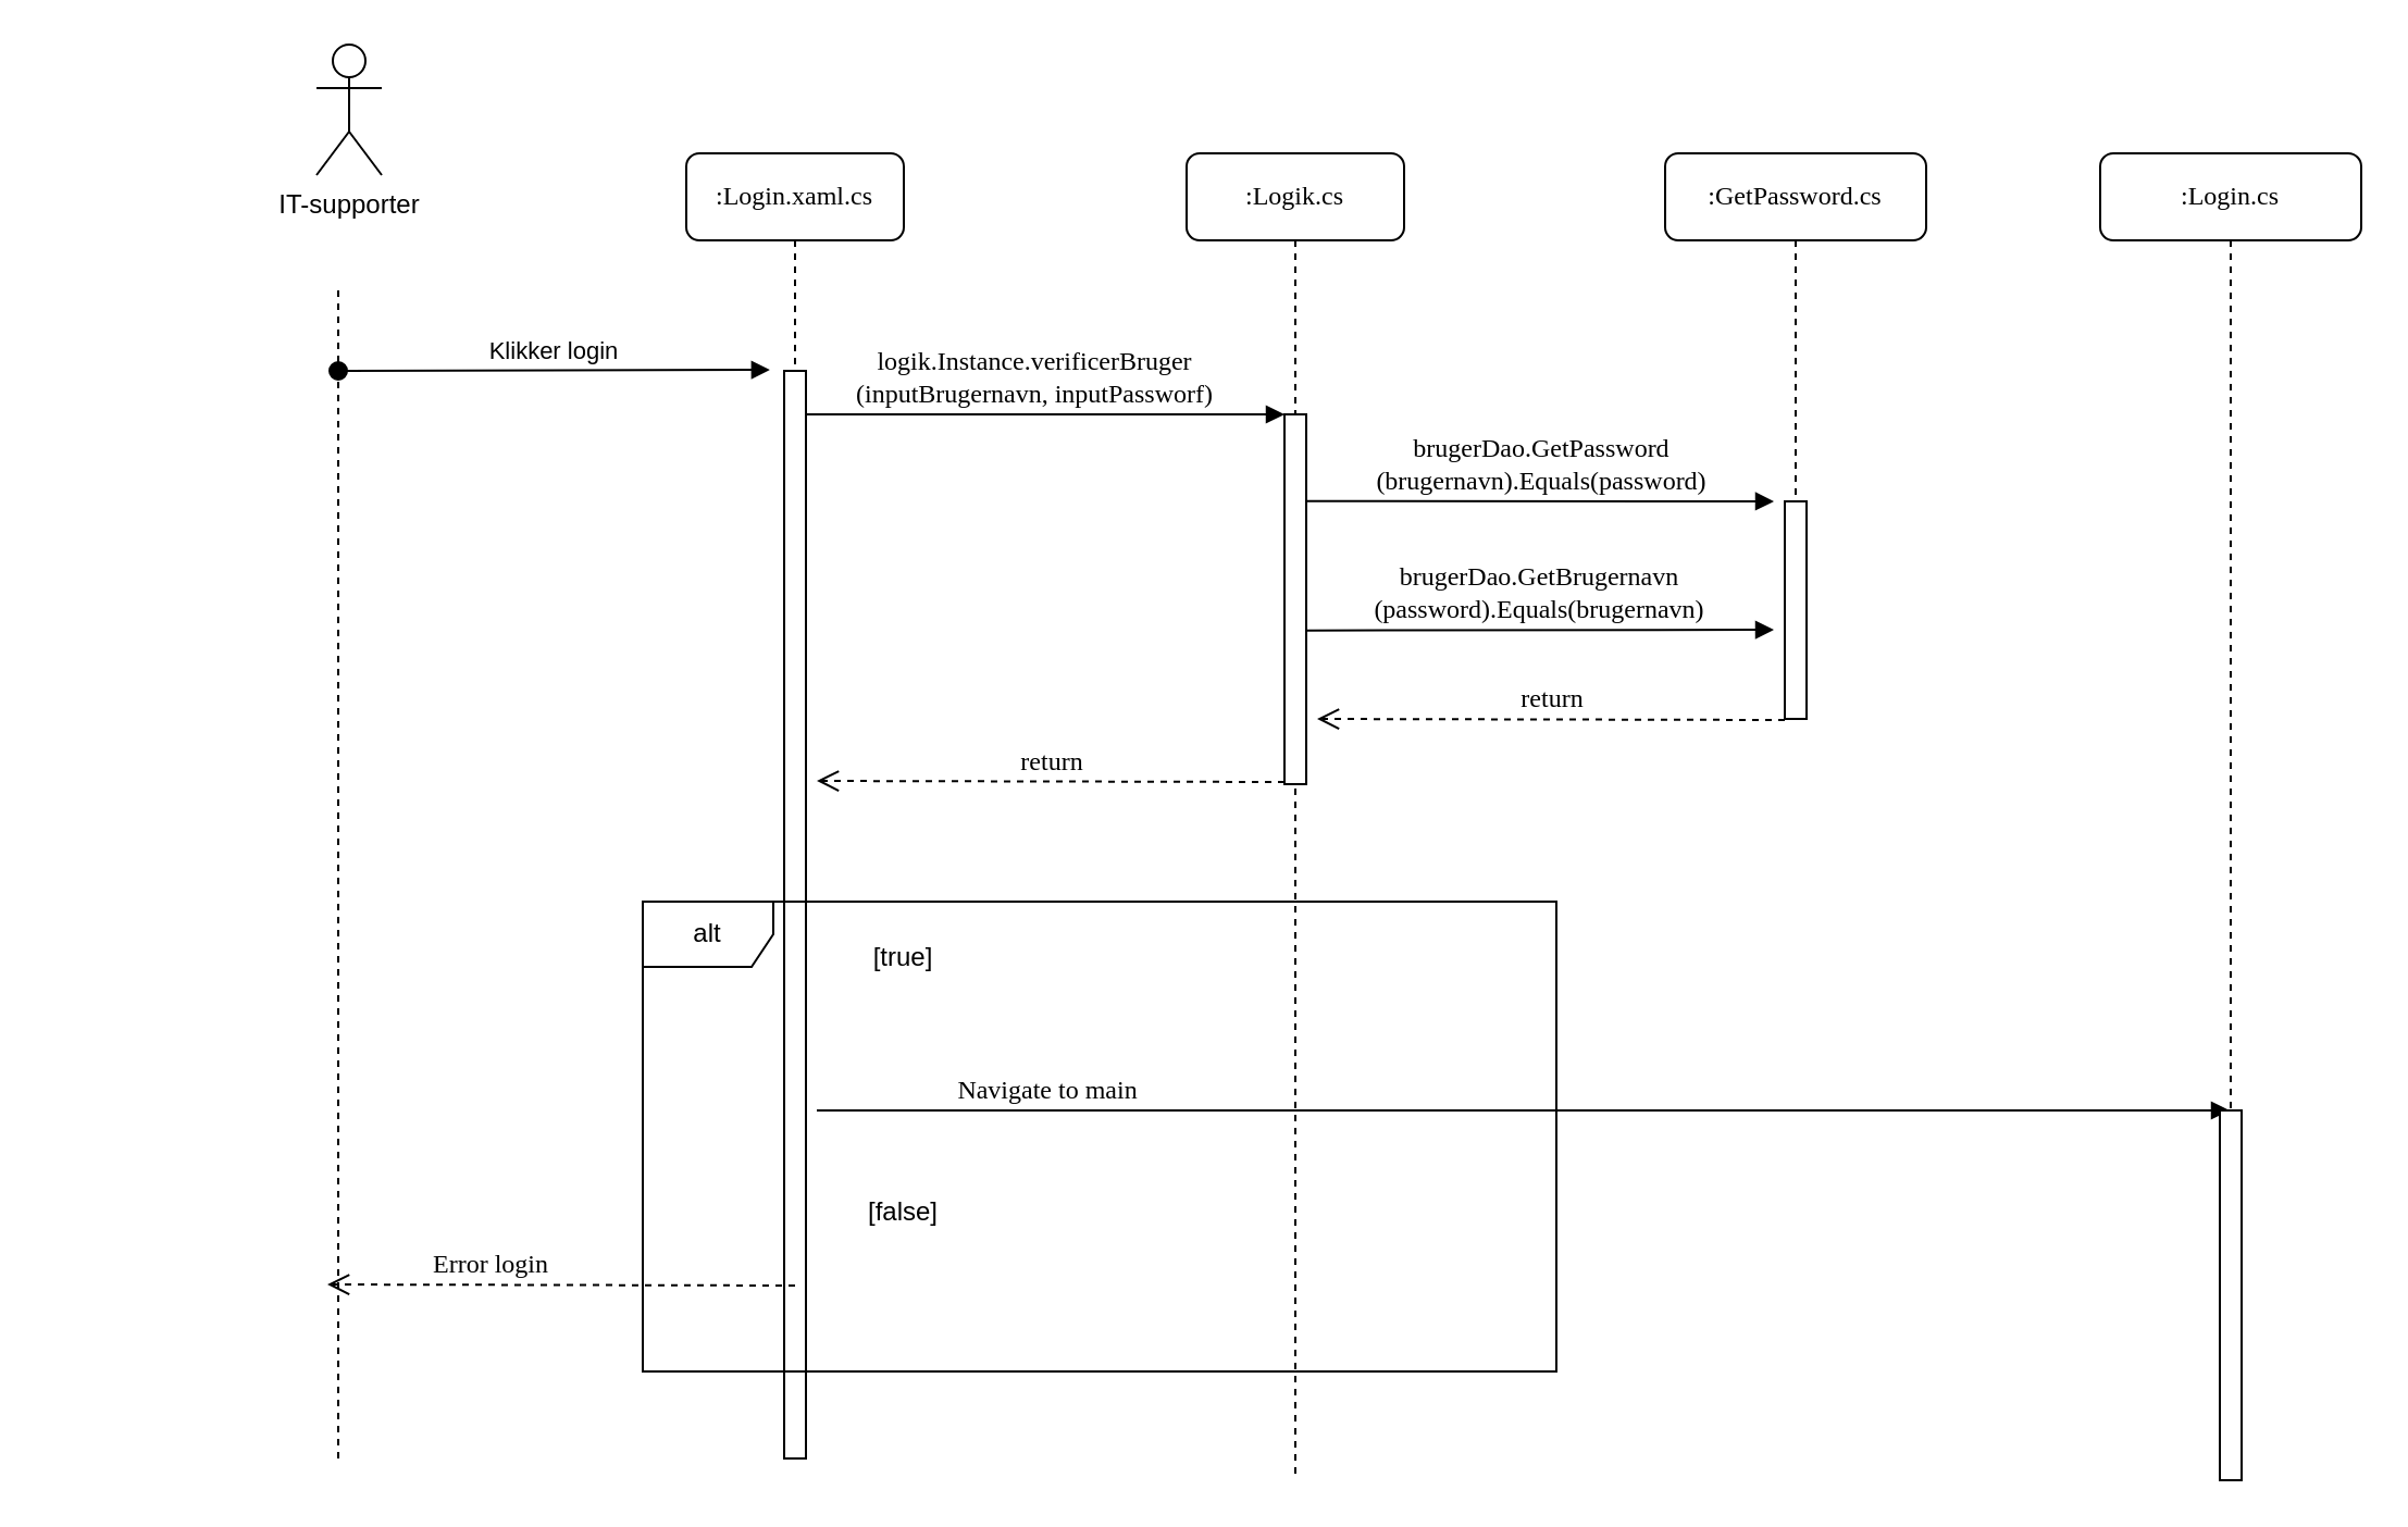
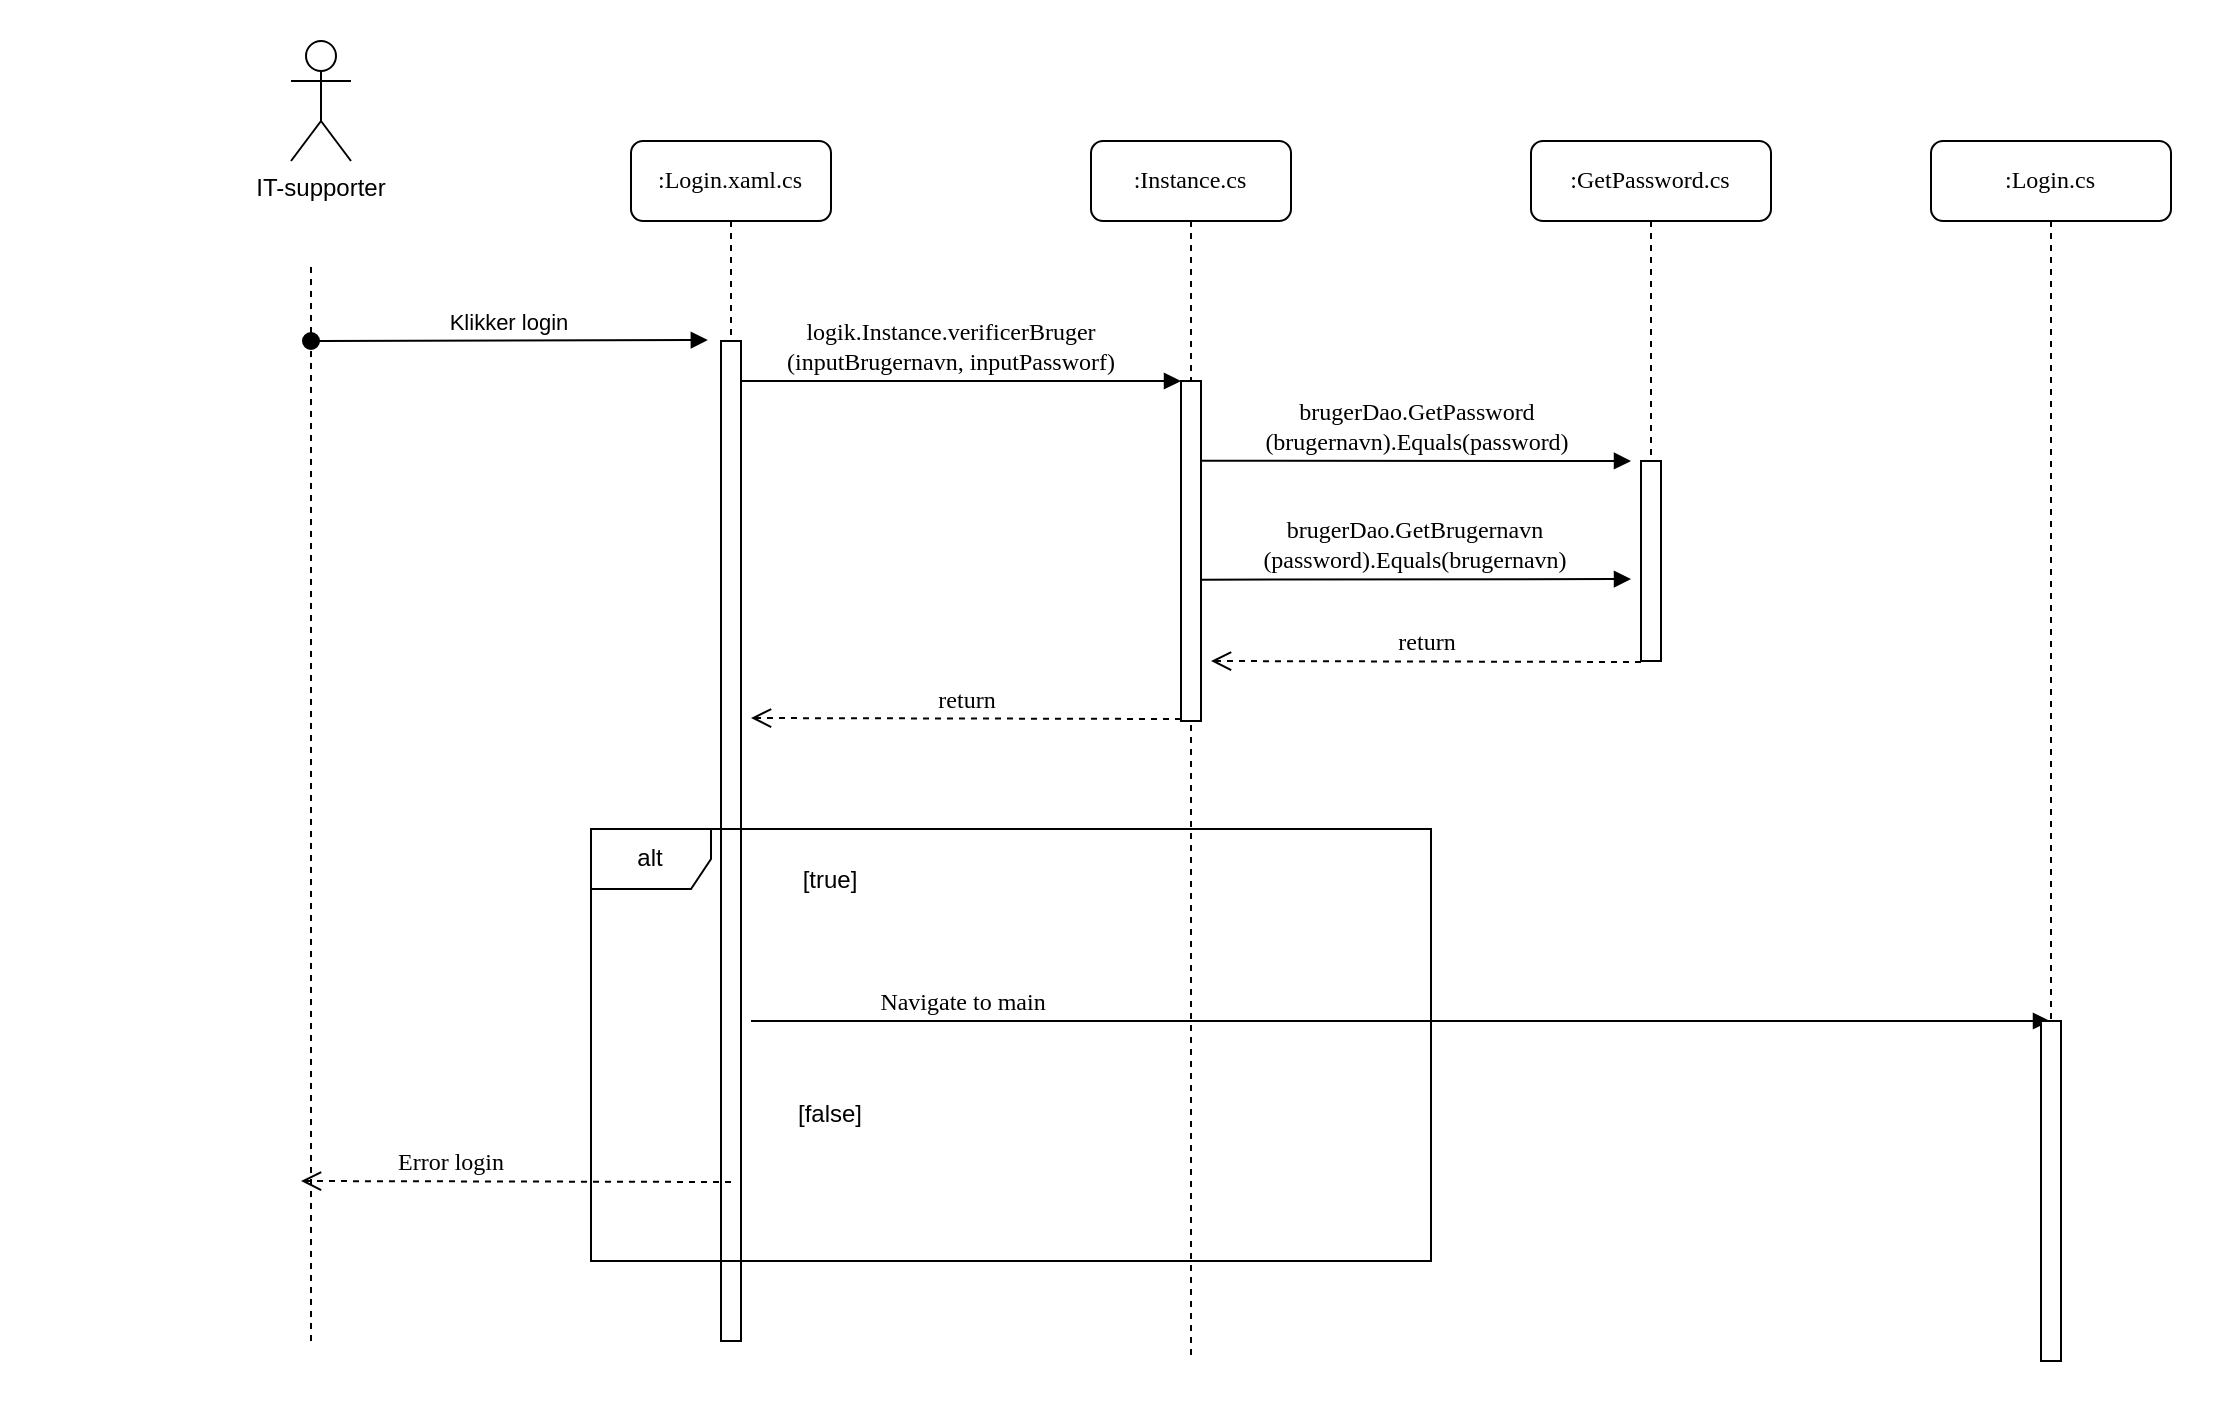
- <mxCell id="4" value=":Logik.cs" style="shape=umlLifeline;perimeter=lifelinePerimeter;whiteSpace=wrap;html=1;container=1;collapsible=0;recursiveResize=0;outlineConnect=0;rounded=1;shadow=0;comic=0;labelBackgroundColor=none;strokeColor=#000000;strokeWidth=1;fillColor=#FFFFFF;fontFamily=Verdana;fontSize=12;fontColor=#000000;align=center;" parent="1" vertex="1"><mxGeometry x="545" y="70" width="100" height="610" as="geometry" /></mxCell>
+ <mxCell id="4" value=":Instance.cs" style="shape=umlLifeline;perimeter=lifelinePerimeter;whiteSpace=wrap;html=1;container=1;collapsible=0;recursiveResize=0;outlineConnect=0;rounded=1;shadow=0;comic=0;labelBackgroundColor=none;strokeColor=#000000;strokeWidth=1;fillColor=#FFFFFF;fontFamily=Verdana;fontSize=12;fontColor=#000000;align=center;" parent="1" vertex="1"><mxGeometry x="545" y="70" width="100" height="610" as="geometry" /></mxCell>
